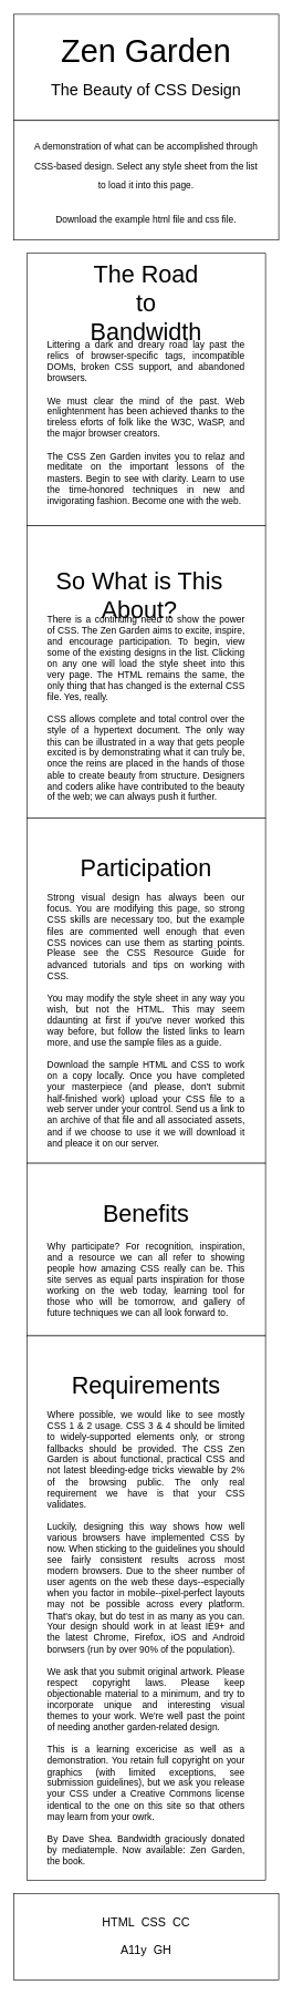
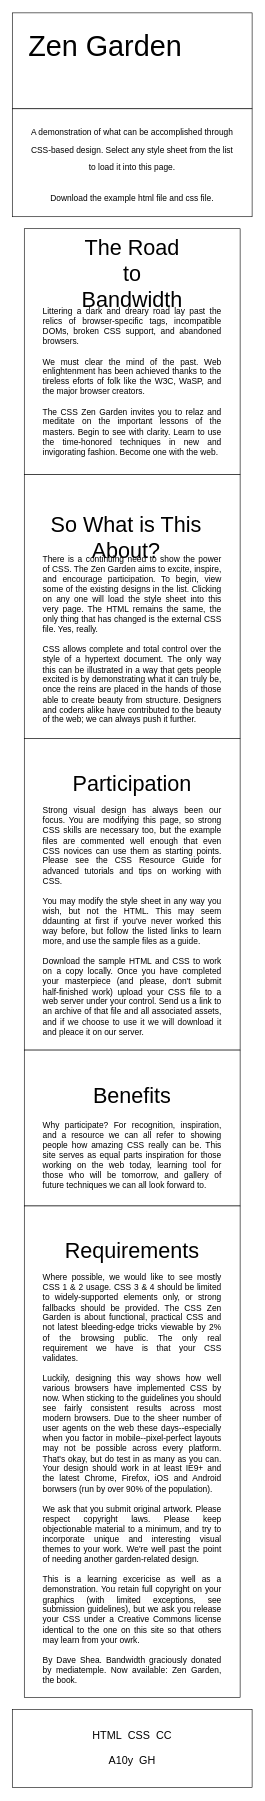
- <mxCell id="3" value="&lt;font style=&quot;font-size: 48px;&quot;&gt;Zen Garden&lt;/font&gt;" style="text;html=1;strokeColor=none;fillColor=none;align=center;verticalAlign=middle;whiteSpace=wrap;rounded=0;" vertex="1" parent="1"><mxGeometry x="80" y="60" width="280" height="30" as="geometry" /></mxCell>
+ <mxCell id="3" value="&lt;font style=&quot;font-size: 48px;&quot;&gt;Zen Garden&lt;/font&gt;" style="text;html=1;strokeColor=none;fillColor=none;align=center;verticalAlign=middle;whiteSpace=wrap;rounded=0;" vertex="1" parent="1"><mxGeometry x="35" y="60" width="280" height="30" as="geometry" /></mxCell>
- <mxCell id="4" value="&lt;font style=&quot;font-size: 24px;&quot;&gt;The Beauty of CSS Design&lt;/font&gt;" style="text;html=1;strokeColor=none;fillColor=none;align=center;verticalAlign=middle;whiteSpace=wrap;rounded=0;fontSize=48;" vertex="1" parent="1"><mxGeometry x="60" y="110" width="320" height="30" as="geometry" /></mxCell>
- <mxCell id="22" value="&lt;font style=&quot;font-size: 18px;&quot;&gt;HTML&amp;nbsp; CSS&amp;nbsp; CC&lt;br&gt;&amp;nbsp;&amp;nbsp;&lt;br&gt;A11y&amp;nbsp; GH&lt;/font&gt;" style="rounded=0;whiteSpace=wrap;html=1;fontFamily=Helvetica;fontSize=14;" vertex="1" parent="1"><mxGeometry y="2850" width="400" height="130" as="geometry" x="20" /></mxCell>
+ <mxCell id="22" value="&lt;font style=&quot;font-size: 18px;&quot;&gt;HTML&amp;nbsp; CSS&amp;nbsp; CC&lt;br&gt;&amp;nbsp;&amp;nbsp;&lt;br&gt;A10y&amp;nbsp; GH&lt;/font&gt;" style="rounded=0;whiteSpace=wrap;html=1;fontFamily=Helvetica;fontSize=14;" vertex="1" parent="1"><mxGeometry y="2850" width="400" height="130" as="geometry" x="20" /></mxCell>
